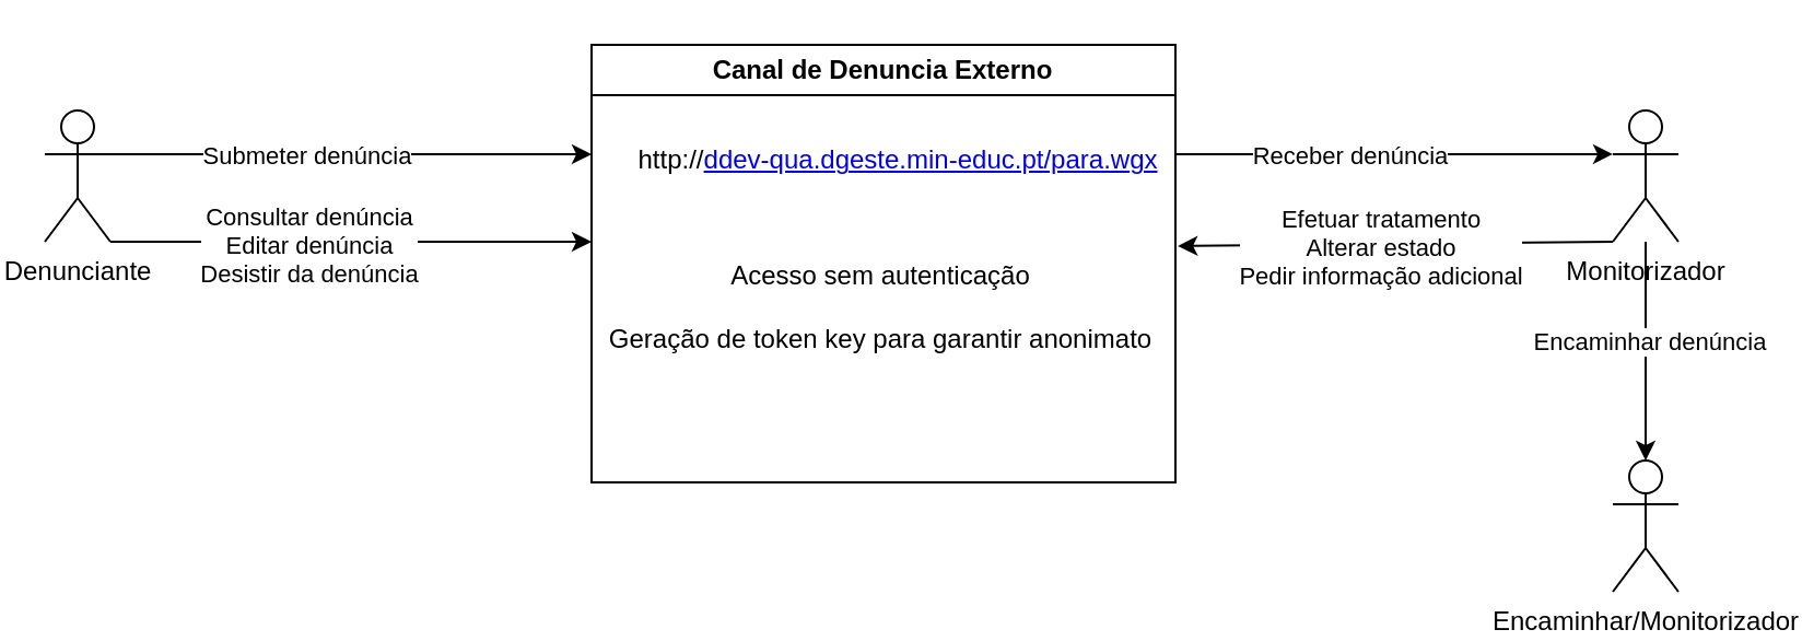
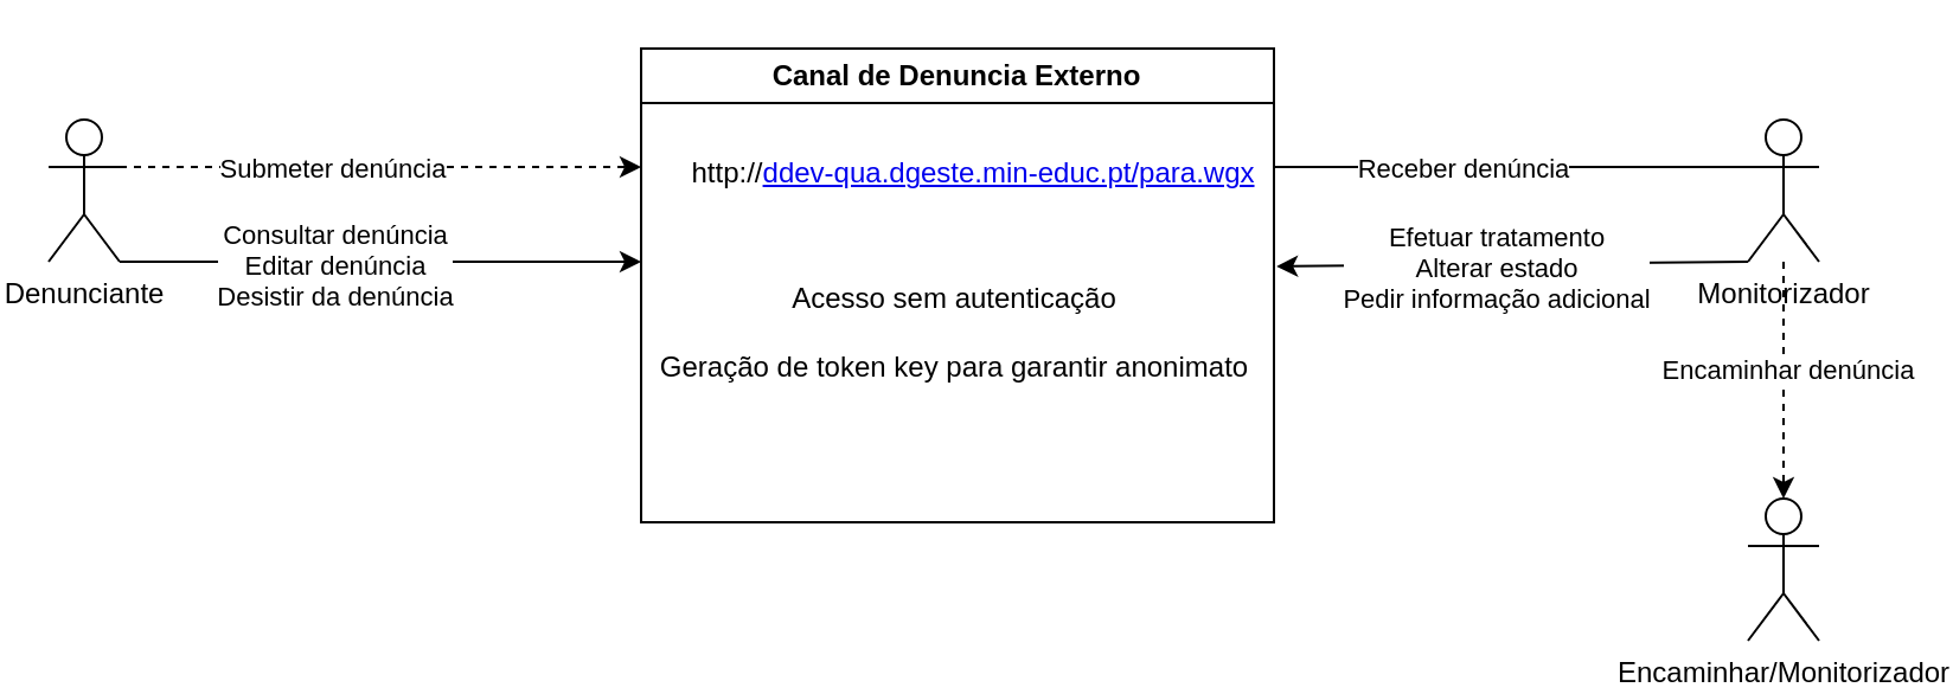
- <mxCell id="8" value="" style="endArrow=classic;html=1;rounded=0;entryX=0;entryY=0.25;entryDx=0;entryDy=0;exitX=1;exitY=0.333;exitDx=0;exitDy=0;exitPerimeter=0;" edge="1" parent="1" source="2" target="3"><mxGeometry width="50" height="50" relative="1" as="geometry"><mxPoint x="150" y="90" as="sourcePoint" /><mxPoint x="270" y="90" as="targetPoint" /></mxGeometry></mxCell>
+ <mxCell id="8" value="" style="endArrow=classic;html=1;rounded=0;entryX=0;entryY=0.25;entryDx=0;entryDy=0;exitX=1;exitY=0.333;exitDx=0;exitDy=0;exitPerimeter=0;dashed=1;" edge="1" parent="1" source="2" target="3"><mxGeometry width="50" height="50" relative="1" as="geometry"><mxPoint x="150" y="90" as="sourcePoint" /><mxPoint x="270" y="90" as="targetPoint" /></mxGeometry></mxCell>
- <mxCell id="12" value="" style="endArrow=classic;html=1;rounded=0;exitX=1;exitY=0.25;exitDx=0;exitDy=0;entryX=0;entryY=0.333;entryDx=0;entryDy=0;entryPerimeter=0;" edge="1" parent="1" source="3" target="6"><mxGeometry width="50" height="50" relative="1" as="geometry"><mxPoint x="410" y="250" as="sourcePoint" /><mxPoint x="790" y="70" as="targetPoint" /></mxGeometry></mxCell>
+ <mxCell id="12" value="" style="endArrow=none;html=1;rounded=0;exitX=1;exitY=0.25;exitDx=0;exitDy=0;entryX=0;entryY=0.333;entryDx=0;entryDy=0;entryPerimeter=0;" edge="1" parent="1" source="3" target="6"><mxGeometry width="50" height="50" relative="1" as="geometry"><mxPoint x="410" y="250" as="sourcePoint" /><mxPoint x="790" y="70" as="targetPoint" /></mxGeometry></mxCell>
- <mxCell id="14" value="" style="endArrow=classic;html=1;rounded=0;entryX=0.5;entryY=0;entryDx=0;entryDy=0;entryPerimeter=0;" edge="1" parent="1" source="6" target="7"><mxGeometry width="50" height="50" relative="1" as="geometry"><mxPoint x="735" y="140" as="sourcePoint" /><mxPoint x="460" y="200" as="targetPoint" /></mxGeometry></mxCell>
+ <mxCell id="14" value="" style="endArrow=classic;html=1;rounded=0;entryX=0.5;entryY=0;entryDx=0;entryDy=0;entryPerimeter=0;dashed=1;" edge="1" parent="1" source="6" target="7"><mxGeometry width="50" height="50" relative="1" as="geometry"><mxPoint x="735" y="140" as="sourcePoint" /><mxPoint x="460" y="200" as="targetPoint" /></mxGeometry></mxCell>
